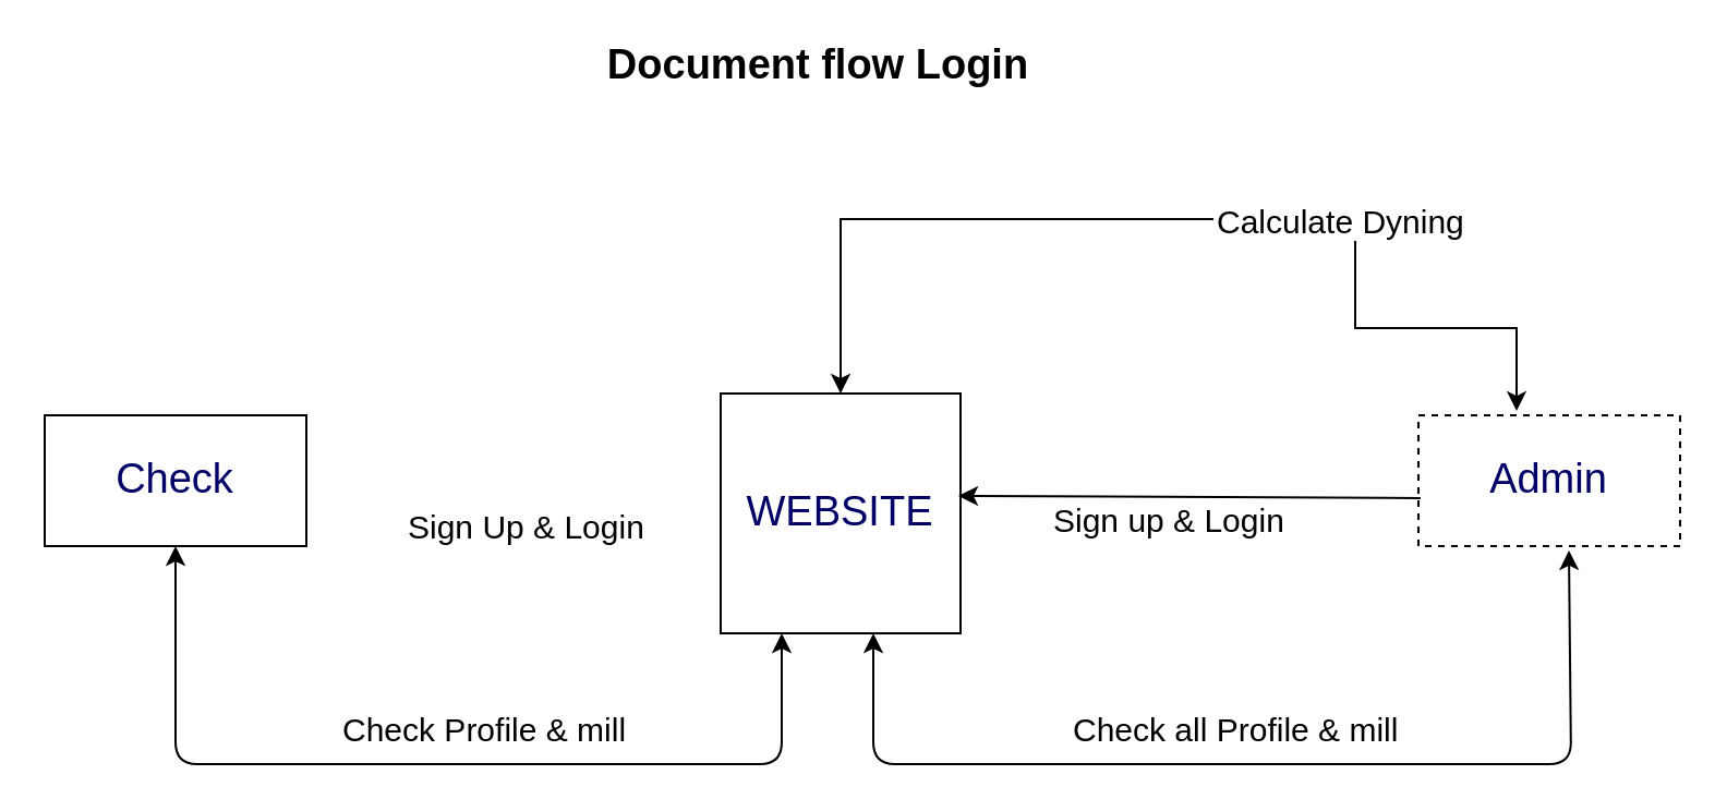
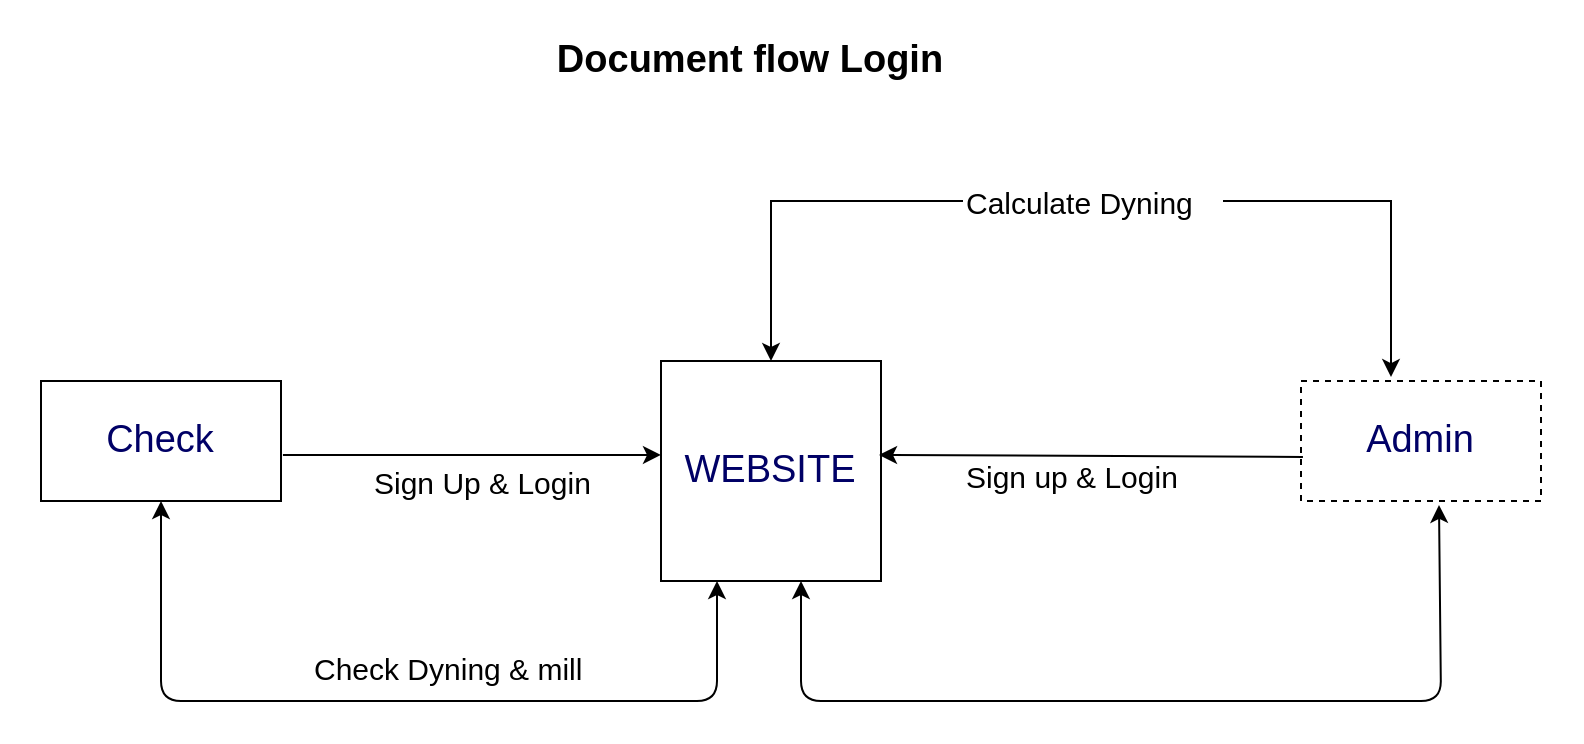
- <mxCell id="15" value="&lt;font style=&quot;font-size: 15px&quot;&gt;Calculate Dyning&lt;/font&gt;" style="text;html=1;resizable=0;points=[];autosize=1;align=left;verticalAlign=top;spacingTop=-4;" parent="1" vertex="1"><mxGeometry x="556" y="90" width="130" height="20" as="geometry" /></mxCell>
+ <mxCell id="15" value="&lt;font style=&quot;font-size: 15px&quot;&gt;Calculate Dyning&lt;/font&gt;" style="text;html=1;resizable=0;points=[];autosize=1;align=left;verticalAlign=top;spacingTop=-4;" parent="1" vertex="1"><mxGeometry x="481" y="90" width="130" height="20" as="geometry" /></mxCell>
+ <mxCell id="5" value="" style="endArrow=classic;html=1;entryX=0;entryY=0.427;entryDx=0;entryDy=0;entryPerimeter=0;exitX=1.008;exitY=0.617;exitDx=0;exitDy=0;exitPerimeter=0;" parent="1" source="2" target="3" edge="1"><mxGeometry width="50" height="50" relative="1" as="geometry"><mxPoint x="150" y="260" as="sourcePoint" /><mxPoint x="200" y="210" as="targetPoint" /></mxGeometry></mxCell>
- <mxCell id="10" value="&lt;font style=&quot;font-size: 15px&quot;&gt;Check Profile &amp;amp; mill&lt;/font&gt;" style="text;html=1;resizable=0;points=[];autosize=1;align=left;verticalAlign=top;spacingTop=-4;" parent="1" vertex="1"><mxGeometry x="155" y="323" width="150" height="20" as="geometry" /></mxCell>
+ <mxCell id="10" value="&lt;font style=&quot;font-size: 15px&quot;&gt;Check Dyning &amp;amp; mill&lt;/font&gt;" style="text;html=1;resizable=0;points=[];autosize=1;align=left;verticalAlign=top;spacingTop=-4;" parent="1" vertex="1"><mxGeometry x="155" y="323" width="150" height="20" as="geometry" /></mxCell>
- <mxCell id="11" value="&lt;span style=&quot;font-size: 15px&quot;&gt;Check all Profile &amp;amp; mill&lt;/span&gt;" style="text;html=1;resizable=0;points=[];autosize=1;align=left;verticalAlign=top;spacingTop=-4;" parent="1" vertex="1"><mxGeometry x="490" y="323" width="160" height="20" as="geometry" /></mxCell>
